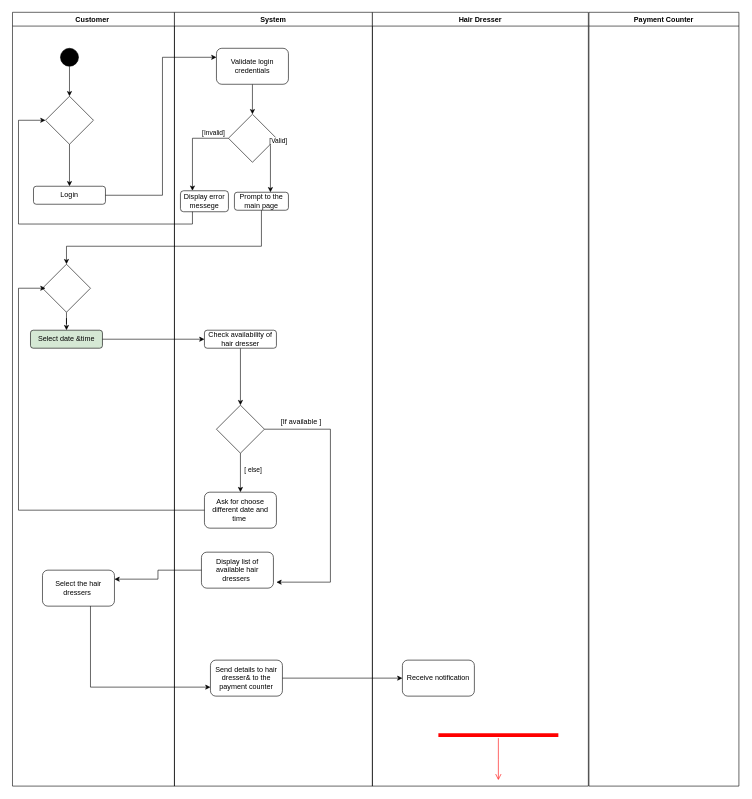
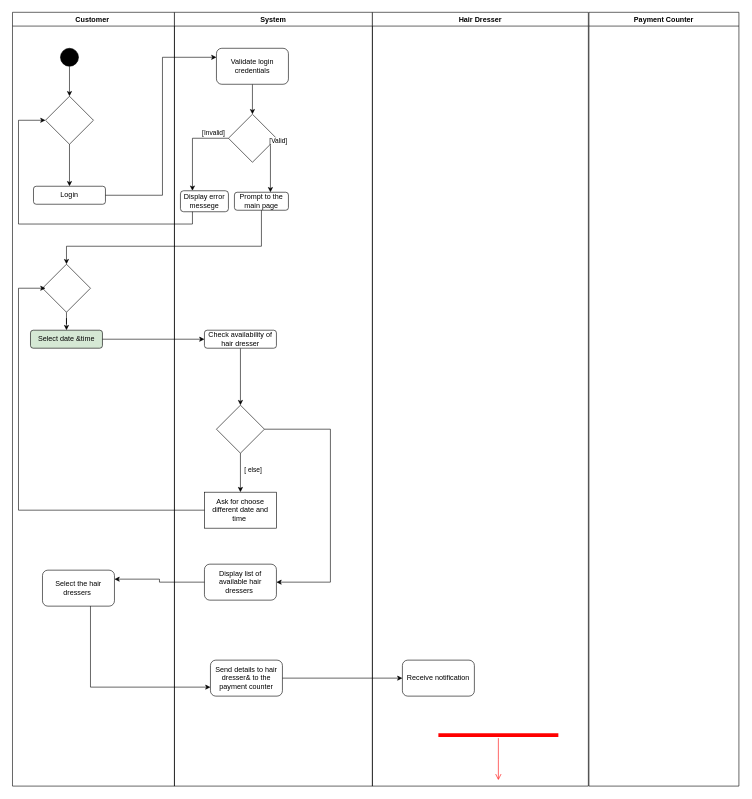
- <mxCell id="41" value="[If available ]" style="text;html=1;align=center;verticalAlign=middle;resizable=0;points=[];autosize=1;strokeColor=none;fillColor=none;" vertex="1" parent="1"><mxGeometry x="456" y="688" width="90" height="30" as="geometry" /></mxCell>
- <mxCell id="29" value="Ask for choose different date and time&amp;nbsp;" style="rounded=1;whiteSpace=wrap;html=1;" vertex="1" parent="13"><mxGeometry x="50" y="800" width="120" height="60" as="geometry" /></mxCell>
+ <mxCell id="29" value="Ask for choose different date and time&amp;nbsp;" style="whiteSpace=wrap;html=1;rounded=0;" vertex="1" parent="13"><mxGeometry x="50" y="800" width="120" height="60" as="geometry" /></mxCell>
- <mxCell id="30" value="Display list of available hair dressers&amp;nbsp;" style="rounded=1;whiteSpace=wrap;html=1;" vertex="1" parent="13"><mxGeometry x="45" y="900" width="120" height="60" as="geometry" /></mxCell>
+ <mxCell id="30" value="Display list of available hair dressers&amp;nbsp;" style="rounded=1;whiteSpace=wrap;html=1;" vertex="1" parent="13"><mxGeometry x="50" y="920" width="120" height="60" as="geometry" /></mxCell>
